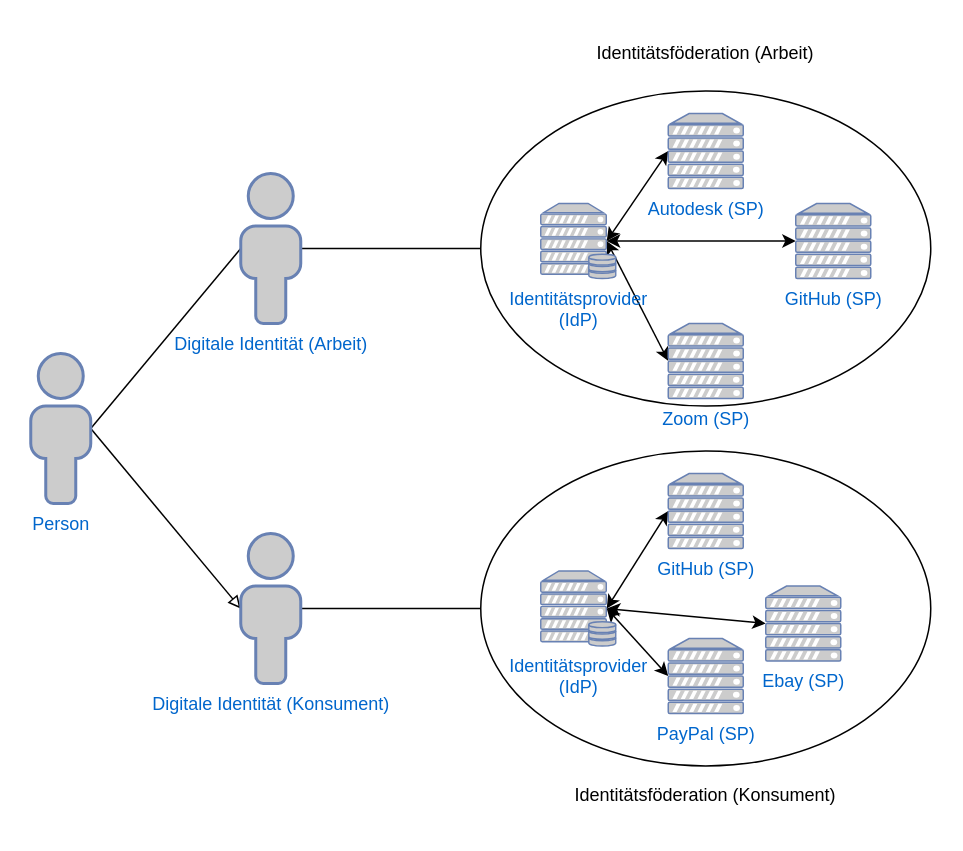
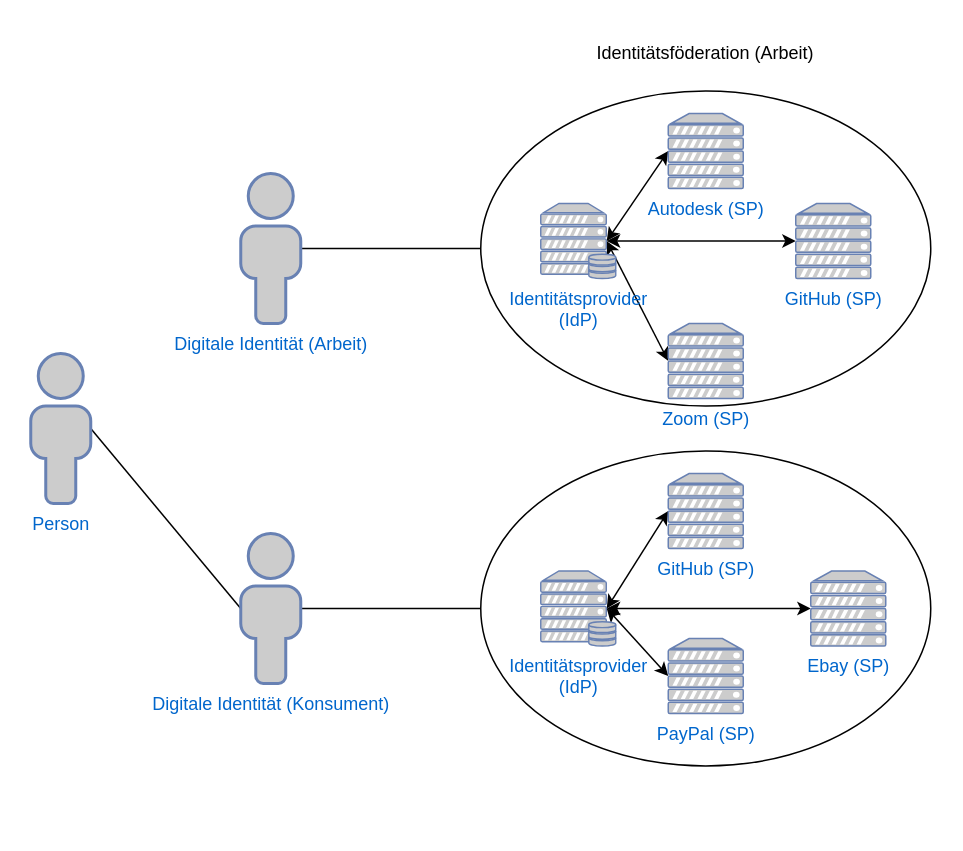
- <mxCell id="2" style="edgeStyle=none;html=1;entryX=0;entryY=0.5;entryDx=0;entryDy=0;entryPerimeter=0;startArrow=none;startFill=0;endArrow=none;endFill=0;exitX=1;exitY=0.5;exitDx=0;exitDy=0;exitPerimeter=0;" edge="1" parent="1" source="4" target="6"><mxGeometry relative="1" as="geometry" /></mxCell>
- <mxCell id="3" style="edgeStyle=none;html=1;entryX=0;entryY=0.5;entryDx=0;entryDy=0;entryPerimeter=0;startArrow=none;startFill=0;endArrow=block;endFill=0;exitX=1;exitY=0.5;exitDx=0;exitDy=0;exitPerimeter=0;" edge="1" parent="1" source="4" target="8"><mxGeometry relative="1" as="geometry" /></mxCell>
+ <mxCell id="3" style="edgeStyle=none;html=1;entryX=0;entryY=0.5;entryDx=0;entryDy=0;entryPerimeter=0;startArrow=none;startFill=0;endArrow=none;endFill=0;exitX=1;exitY=0.5;exitDx=0;exitDy=0;exitPerimeter=0;" edge="1" parent="1" source="4" target="8"><mxGeometry relative="1" as="geometry" /></mxCell>
- <mxCell id="23" value="Ebay (SP)" style="fontColor=#0066CC;verticalAlign=top;verticalLabelPosition=bottom;labelPosition=center;align=center;html=1;outlineConnect=0;fillColor=#CCCCCC;strokeColor=#6881B3;gradientColor=none;gradientDirection=north;strokeWidth=2;shape=mxgraph.networks.server;" vertex="1" parent="1"><mxGeometry x="510" y="390" width="50" height="50" as="geometry" /></mxCell>
+ <mxCell id="23" value="Ebay (SP)" style="fontColor=#0066CC;verticalAlign=top;verticalLabelPosition=bottom;labelPosition=center;align=center;html=1;outlineConnect=0;fillColor=#CCCCCC;strokeColor=#6881B3;gradientColor=none;gradientDirection=north;strokeWidth=2;shape=mxgraph.networks.server;" vertex="1" parent="1"><mxGeometry x="540" y="380" width="50" height="50" as="geometry" /></mxCell>
- <mxCell id="26" value="Identitätsföderation (Konsument)" style="text;html=1;strokeColor=none;fillColor=none;align=center;verticalAlign=middle;whiteSpace=wrap;rounded=0;" vertex="1" parent="1"><mxGeometry x="380" y="515" width="180" height="30" as="geometry" /></mxCell>
